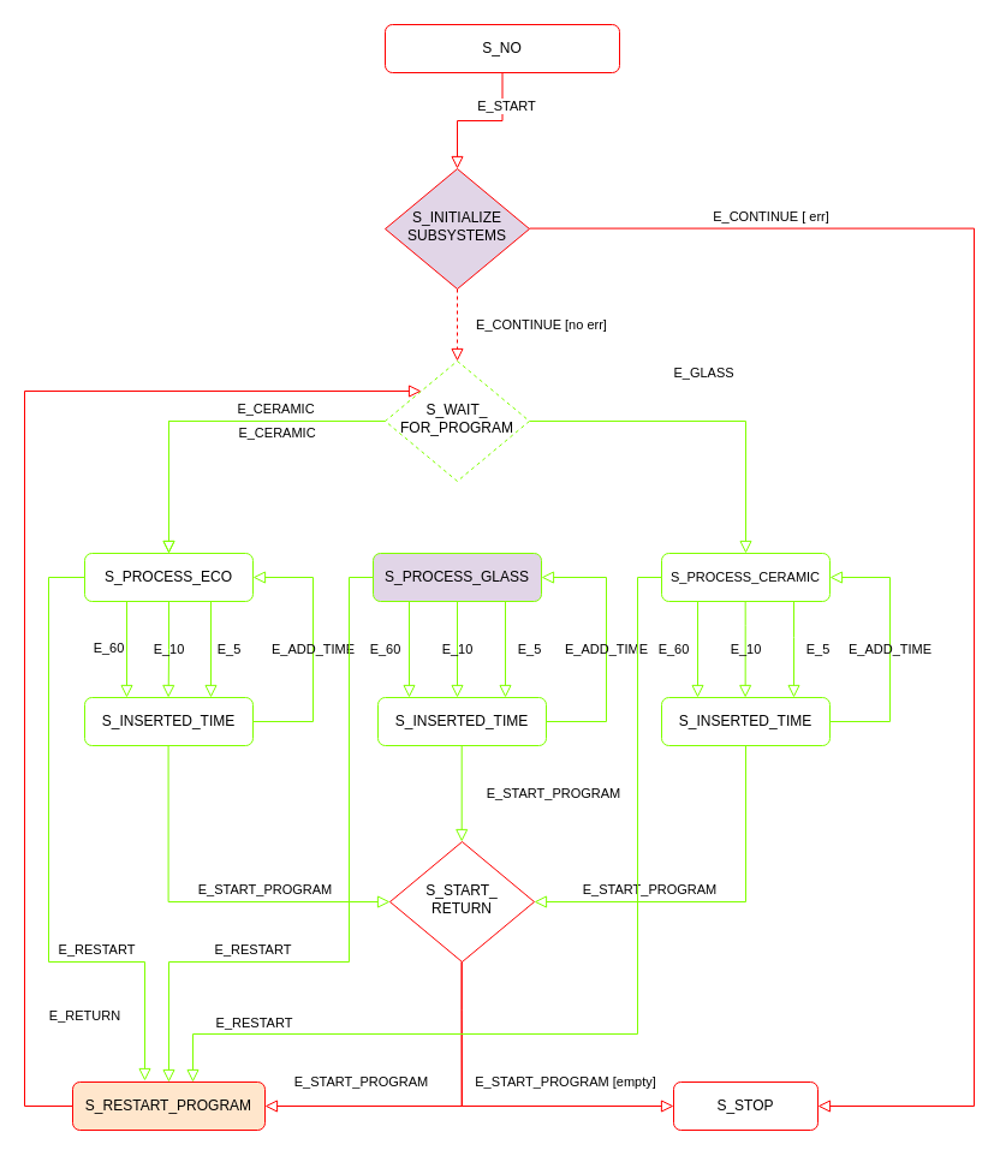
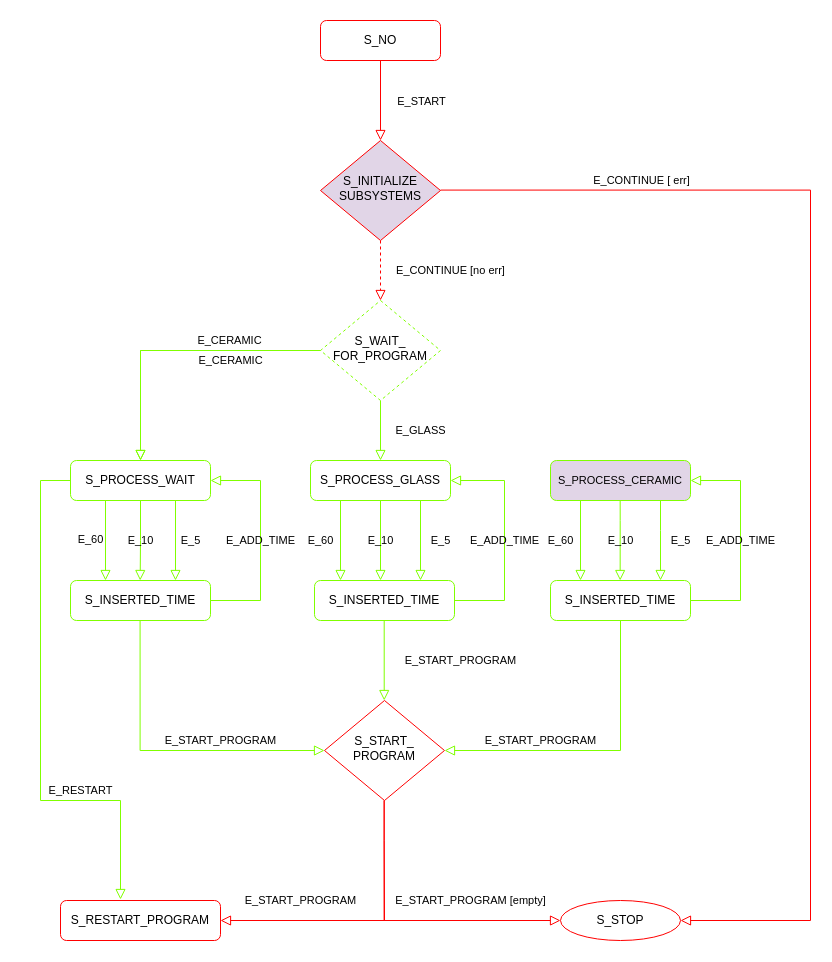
- <mxCell id="4" value="S_NO" style="rounded=1;whiteSpace=wrap;html=1;fontSize=12;glass=0;strokeWidth=1;shadow=0;strokeColor=#FF0000;" parent="1" vertex="1"><mxGeometry x="320" y="20" width="195" height="40" as="geometry" /></mxCell>
+ <mxCell id="4" value="S_NO" style="rounded=1;whiteSpace=wrap;html=1;fontSize=12;glass=0;strokeWidth=1;shadow=0;strokeColor=#FF0000;" parent="1" vertex="1"><mxGeometry x="320" y="20" width="120" height="40" as="geometry" /></mxCell>
- <mxCell id="7" value="E_GLASS" style="rounded=0;html=1;jettySize=auto;orthogonalLoop=1;fontSize=11;endArrow=block;endFill=0;endSize=8;strokeWidth=1;shadow=0;labelBackgroundColor=none;edgeStyle=orthogonalEdgeStyle;strokeColor=#80FF00;" parent="1" source="9" target="11" edge="1"><mxGeometry y="40" relative="1" as="geometry"><mxPoint as="offset" /></mxGeometry></mxCell>
+ <mxCell id="7" value="E_GLASS" style="rounded=0;html=1;jettySize=auto;orthogonalLoop=1;fontSize=11;endArrow=block;endFill=0;endSize=8;strokeWidth=1;shadow=0;labelBackgroundColor=none;edgeStyle=orthogonalEdgeStyle;strokeColor=#80FF00;" parent="1" source="9" target="10" edge="1"><mxGeometry y="40" relative="1" as="geometry"><mxPoint as="offset" /></mxGeometry></mxCell>
- <mxCell id="14" value="S_PROCESS_ECO" style="rounded=1;whiteSpace=wrap;html=1;fontSize=12;glass=0;strokeWidth=1;shadow=0;strokeColor=#80FF00;" vertex="1" parent="1"><mxGeometry x="70" y="460" width="140" height="40" as="geometry" /></mxCell>
+ <mxCell id="14" value="S_PROCESS_WAIT" style="rounded=1;whiteSpace=wrap;html=1;fontSize=12;glass=0;strokeWidth=1;shadow=0;strokeColor=#80FF00;" vertex="1" parent="1"><mxGeometry x="70" y="460" width="140" height="40" as="geometry" /></mxCell>
- <mxCell id="10" value="S_PROCESS_GLASS" style="rounded=1;whiteSpace=wrap;html=1;fontSize=12;glass=0;strokeWidth=1;shadow=0;strokeColor=#80FF00;fillColor=#e1d5e7;" parent="1" vertex="1"><mxGeometry x="310" y="460" width="140" height="40" as="geometry" /></mxCell>
+ <mxCell id="10" value="S_PROCESS_GLASS" style="rounded=1;whiteSpace=wrap;html=1;fontSize=12;glass=0;strokeWidth=1;shadow=0;strokeColor=#80FF00;" parent="1" vertex="1"><mxGeometry x="310" y="460" width="140" height="40" as="geometry" /></mxCell>
- <mxCell id="11" value="&lt;span style=&quot;font-size: 11px;&quot;&gt;S_PROCESS_CERAMIC&lt;/span&gt;" style="rounded=1;whiteSpace=wrap;html=1;fontSize=12;glass=0;strokeWidth=1;shadow=0;strokeColor=#80FF00;" parent="1" vertex="1"><mxGeometry x="550" y="460" width="140" height="40" as="geometry" /></mxCell>
+ <mxCell id="11" value="&lt;span style=&quot;font-size: 11px;&quot;&gt;S_PROCESS_CERAMIC&lt;/span&gt;" style="rounded=1;whiteSpace=wrap;html=1;fontSize=12;glass=0;strokeWidth=1;shadow=0;strokeColor=#80FF00;fillColor=#e1d5e7;" parent="1" vertex="1"><mxGeometry x="550" y="460" width="140" height="40" as="geometry" /></mxCell>
- <mxCell id="38" value="E_RETURN" style="rounded=0;html=1;jettySize=auto;orthogonalLoop=1;fontSize=11;endArrow=block;endFill=0;endSize=8;strokeWidth=1;shadow=0;labelBackgroundColor=none;edgeStyle=orthogonalEdgeStyle;exitX=0;exitY=0.5;exitDx=0;exitDy=0;entryX=0;entryY=0;entryDx=0;entryDy=0;strokeColor=#FF0000;" edge="1" parent="1" source="35" target="9"><mxGeometry x="-0.762" y="-50" relative="1" as="geometry"><mxPoint as="offset" /><mxPoint x="60" y="810" as="sourcePoint" /><mxPoint x="40" y="290" as="targetPoint" /><Array as="points"><mxPoint x="20" y="920" /><mxPoint x="20" y="325" /></Array></mxGeometry></mxCell>
- <mxCell id="40" value="E_RESTART" style="rounded=0;html=1;jettySize=auto;orthogonalLoop=1;fontSize=11;endArrow=block;endFill=0;endSize=8;strokeWidth=1;shadow=0;labelBackgroundColor=none;edgeStyle=orthogonalEdgeStyle;exitX=0;exitY=0.5;exitDx=0;exitDy=0;entryX=0.5;entryY=0;entryDx=0;entryDy=0;strokeColor=#80FF00;" edge="1" parent="1" source="10" target="35"><mxGeometry x="0.423" y="-10" relative="1" as="geometry"><mxPoint as="offset" /><mxPoint x="290" y="480" as="sourcePoint" /><mxPoint x="290" y="860" as="targetPoint" /><Array as="points"><mxPoint x="290" y="480" /><mxPoint x="290" y="800" /><mxPoint x="140" y="800" /></Array></mxGeometry></mxCell>
- <mxCell id="30" value="S_START_&lt;br&gt;RETURN" style="rhombus;whiteSpace=wrap;html=1;shadow=0;fontFamily=Helvetica;fontSize=12;align=center;strokeWidth=1;spacing=6;spacingTop=-4;strokeColor=#FF0000;" vertex="1" parent="1"><mxGeometry x="324" y="700" width="120" height="100" as="geometry" /></mxCell>
+ <mxCell id="30" value="S_START_&lt;br&gt;PROGRAM" style="rhombus;whiteSpace=wrap;html=1;shadow=0;fontFamily=Helvetica;fontSize=12;align=center;strokeWidth=1;spacing=6;spacingTop=-4;strokeColor=#FF0000;" vertex="1" parent="1"><mxGeometry x="324" y="700" width="120" height="100" as="geometry" /></mxCell>
- <mxCell id="41" value="" style="rounded=0;html=1;jettySize=auto;orthogonalLoop=1;fontSize=11;endArrow=block;endFill=0;endSize=8;strokeWidth=1;shadow=0;labelBackgroundColor=none;edgeStyle=orthogonalEdgeStyle;exitX=0;exitY=0.5;exitDx=0;exitDy=0;entryX=0.625;entryY=0;entryDx=0;entryDy=0;entryPerimeter=0;strokeColor=#80FF00;" edge="1" parent="1" source="11" target="35"><mxGeometry x="-0.012" y="-30" relative="1" as="geometry"><mxPoint x="30" y="30" as="offset" /><mxPoint x="530" y="790" as="sourcePoint" /><mxPoint x="210" y="860" as="targetPoint" /><Array as="points"><mxPoint x="530" y="480" /><mxPoint x="530" y="860" /><mxPoint x="160" y="860" /></Array></mxGeometry></mxCell>
- <mxCell id="42" value="E_RESTART" style="edgeLabel;html=1;align=center;verticalAlign=middle;resizable=0;points=[];" vertex="1" connectable="0" parent="41"><mxGeometry x="0.217" y="1" relative="1" as="geometry"><mxPoint x="-227" y="-11" as="offset" /></mxGeometry></mxCell>
- <mxCell id="35" value="S_RESTART_PROGRAM" style="rounded=1;whiteSpace=wrap;html=1;fontSize=12;glass=0;strokeWidth=1;shadow=0;strokeColor=#FF0000;fillColor=#ffe6cc;" vertex="1" parent="1"><mxGeometry x="60" y="900" width="160" height="40" as="geometry" /></mxCell>
+ <mxCell id="35" value="S_RESTART_PROGRAM" style="rounded=1;whiteSpace=wrap;html=1;fontSize=12;glass=0;strokeWidth=1;shadow=0;strokeColor=#FF0000;" vertex="1" parent="1"><mxGeometry x="60" y="900" width="160" height="40" as="geometry" /></mxCell>
- <mxCell id="34" value="S_STOP" style="rounded=1;whiteSpace=wrap;html=1;fontSize=12;glass=0;strokeWidth=1;shadow=0;strokeColor=#FF0000;" vertex="1" parent="1"><mxGeometry x="560" y="900" width="120" height="40" as="geometry" /></mxCell>
+ <mxCell id="34" value="S_STOP" style="ellipse;whiteSpace=wrap;html=1;fontSize=12;glass=0;strokeWidth=1;shadow=0;strokeColor=#FF0000;" vertex="1" parent="1"><mxGeometry x="560" y="900" width="120" height="40" as="geometry" /></mxCell>
